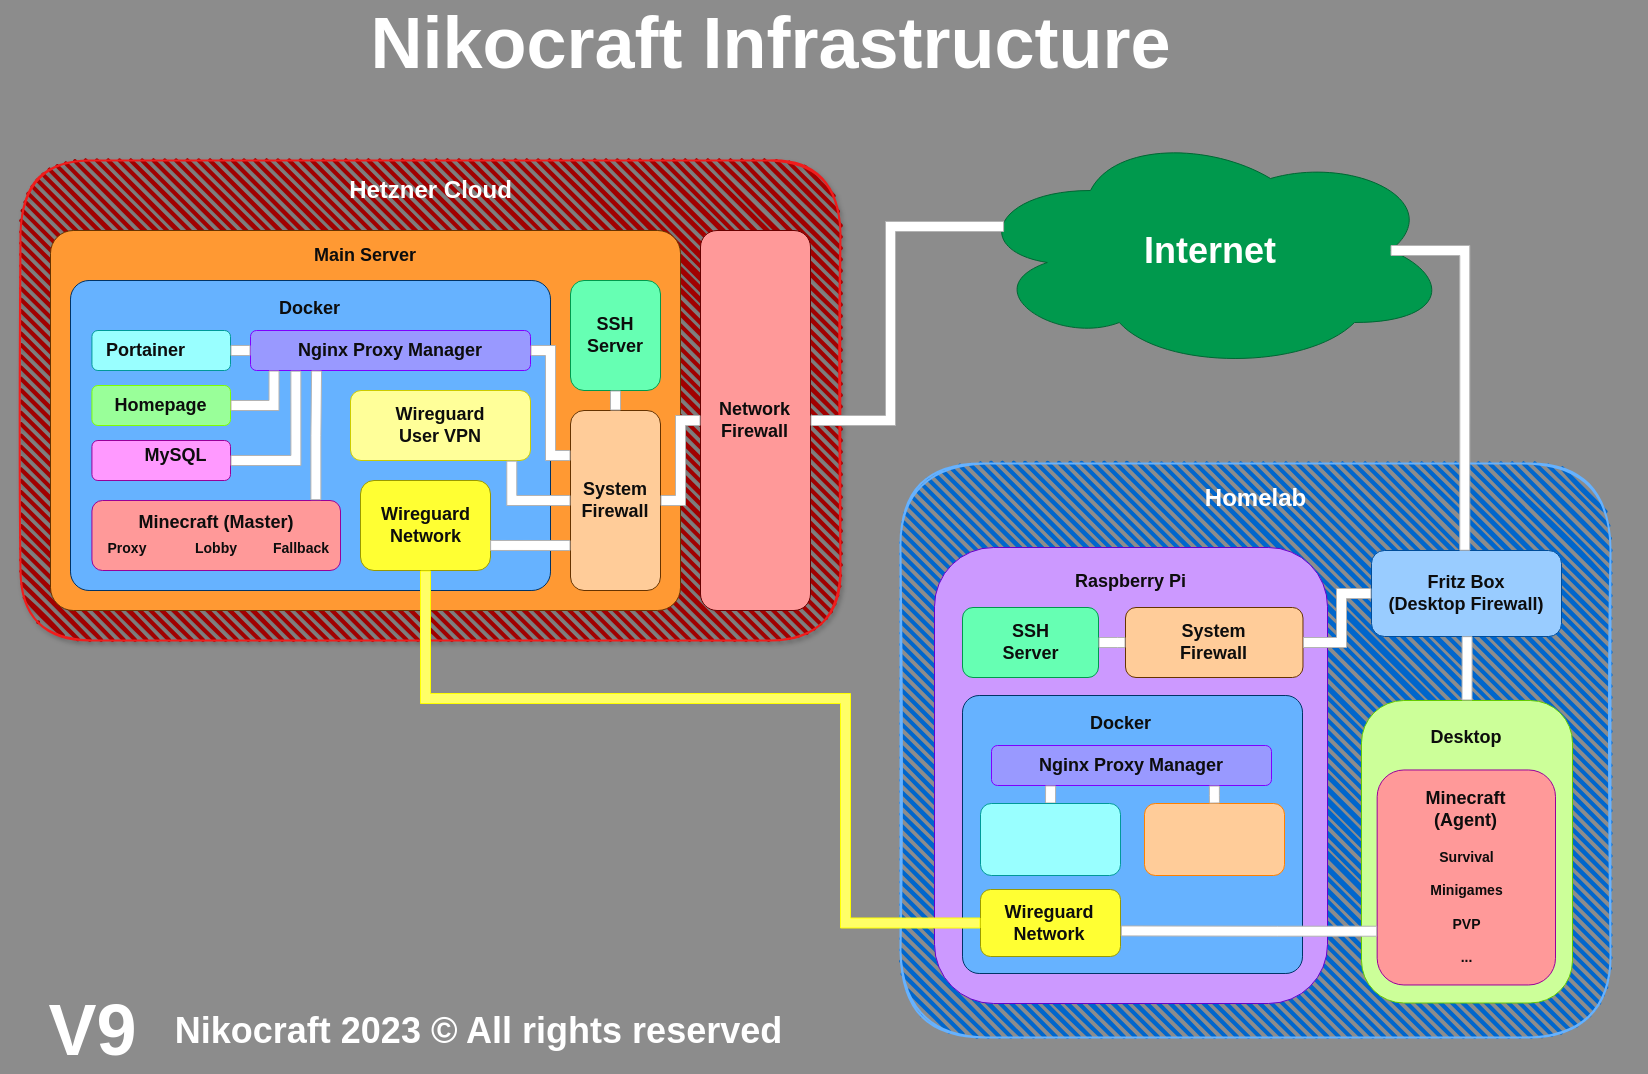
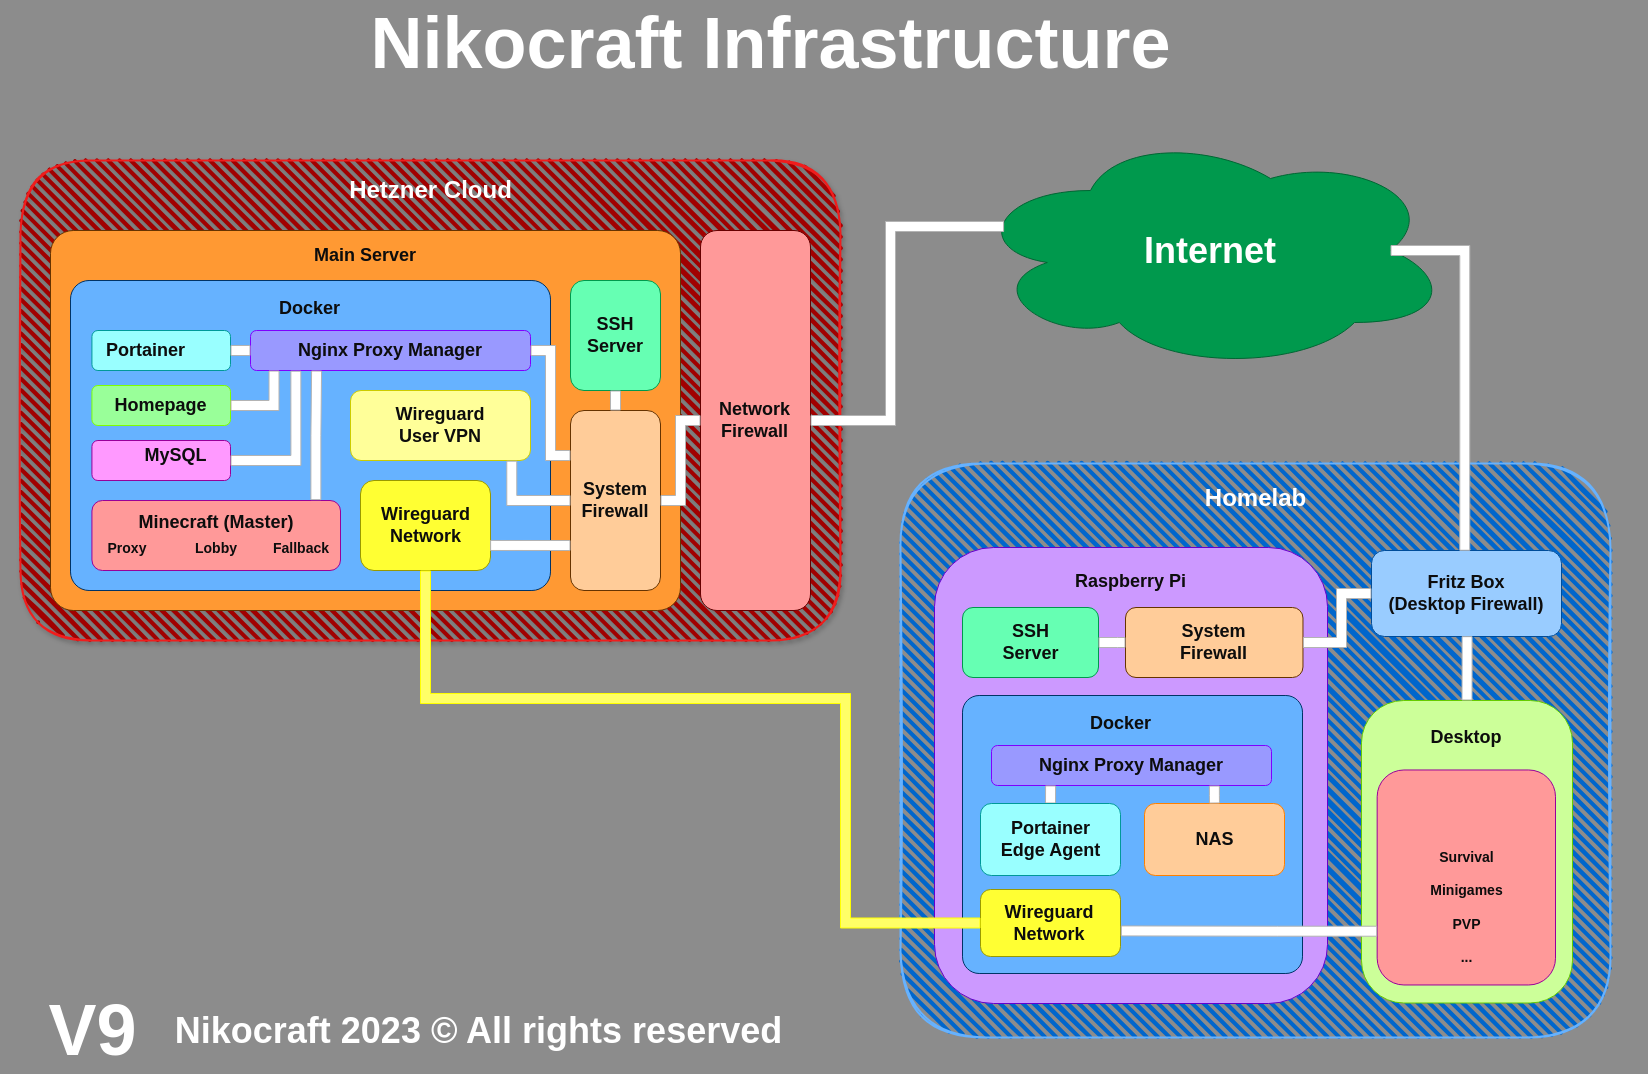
- <mxCell id="96" value="&lt;font style=&quot;font-size: 18px;&quot; color=&quot;#0d0d0d&quot;&gt;&lt;b&gt;Minecraft&lt;br&gt;(Agent)&lt;br&gt;&lt;/b&gt;&lt;/font&gt;" style="text;html=1;strokeColor=none;fillColor=none;align=center;verticalAlign=middle;whiteSpace=wrap;rounded=0;" parent="91" vertex="1"><mxGeometry x="33.496" y="129.997" width="142.679" height="35.586" as="geometry" /></mxCell>
+ <mxCell id="80" value="&lt;font style=&quot;font-size: 18px;&quot; color=&quot;#0d0d0d&quot;&gt;&lt;b&gt;Portainer&lt;br&gt;Edge Agent&lt;br&gt;&lt;/b&gt;&lt;/font&gt;" style="text;html=1;strokeColor=none;fillColor=none;align=center;verticalAlign=middle;whiteSpace=wrap;rounded=0;" parent="78" vertex="1"><mxGeometry x="15.54" y="18" width="108.91" height="36" as="geometry" /></mxCell>
+ <mxCell id="86" value="&lt;font style=&quot;font-size: 18px;&quot; color=&quot;#0d0d0d&quot;&gt;&lt;b&gt;NAS&lt;br&gt;&lt;/b&gt;&lt;/font&gt;" style="text;html=1;strokeColor=none;fillColor=none;align=center;verticalAlign=middle;whiteSpace=wrap;rounded=0;" vertex="1" parent="84"><mxGeometry x="15.55" y="18" width="108.91" height="36" as="geometry" /></mxCell>
